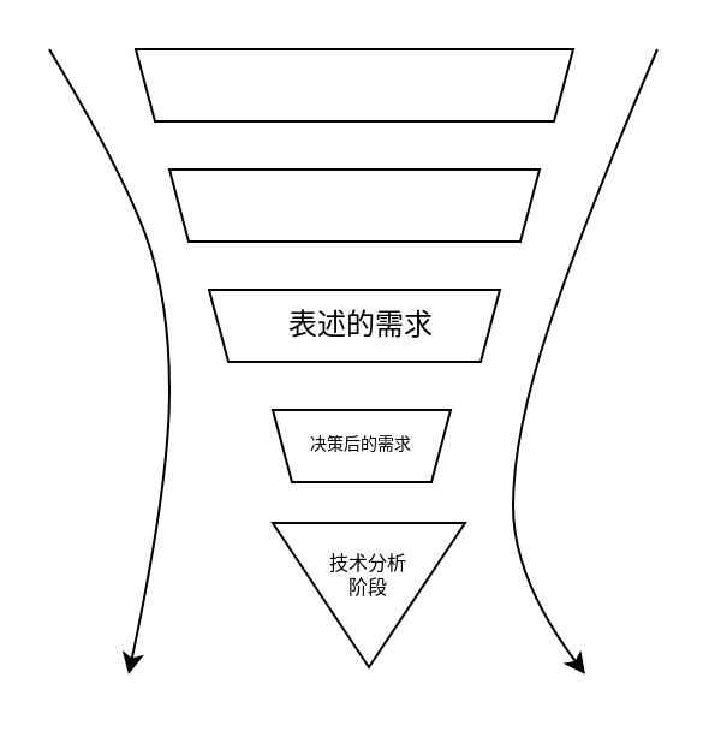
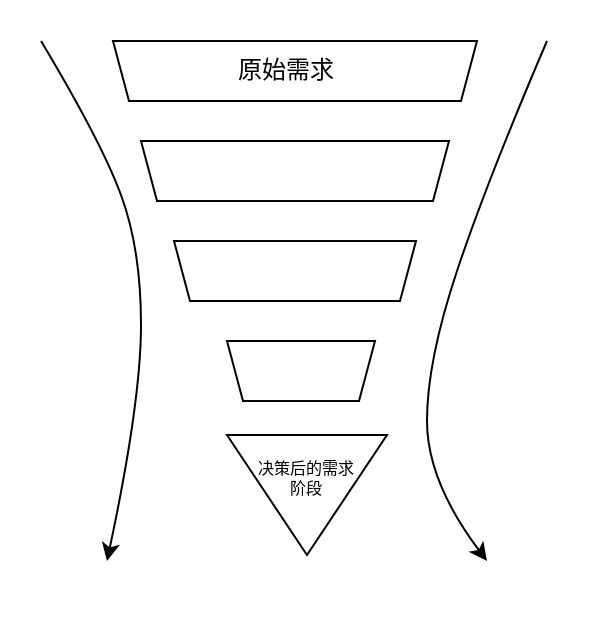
+ <mxCell id="7" value="原始需求" style="text;html=1;align=center;verticalAlign=middle;whiteSpace=wrap;rounded=0;" vertex="1" parent="1"><mxGeometry x="113" y="20" width="60" height="30" as="geometry" /></mxCell>
- <mxCell id="8" value="表述的需求" style="text;html=1;align=center;verticalAlign=middle;whiteSpace=wrap;rounded=0;" vertex="1" parent="1"><mxGeometry x="117" y="120" width="66" height="30" as="geometry" /></mxCell>
- <mxCell id="9" value="决策后的需求" style="text;html=1;align=center;verticalAlign=middle;whiteSpace=wrap;rounded=0;fontSize=7;" vertex="1" parent="1"><mxGeometry x="120" y="170" width="60" height="30" as="geometry" /></mxCell>
- <mxCell id="10" value="技术分析&lt;div&gt;阶段&lt;/div&gt;" style="text;html=1;align=center;verticalAlign=middle;whiteSpace=wrap;rounded=0;fontSize=8;" vertex="1" parent="1"><mxGeometry x="123" y="224" width="60" height="30" as="geometry" /></mxCell>
+ <mxCell id="10" value="决策后的需求&lt;div&gt;阶段&lt;/div&gt;" style="text;html=1;align=center;verticalAlign=middle;whiteSpace=wrap;rounded=0;fontSize=8;" vertex="1" parent="1"><mxGeometry x="123" y="224" width="60" height="30" as="geometry" /></mxCell>
